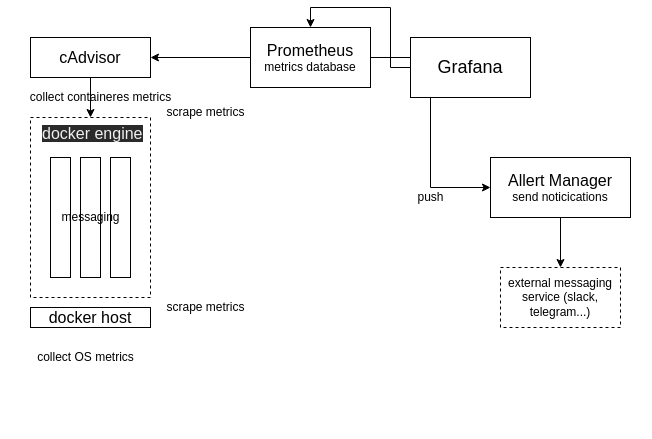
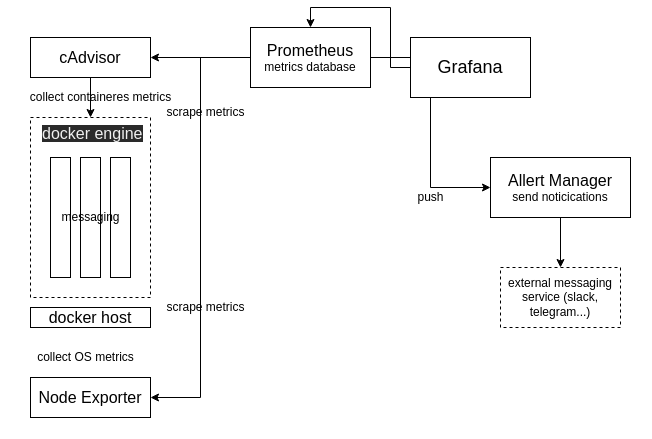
+ <mxCell id="7" style="edgeStyle=orthogonalEdgeStyle;rounded=0;orthogonalLoop=1;jettySize=auto;html=1;entryX=1;entryY=0.5;entryDx=0;entryDy=0;" parent="1" source="8" target="18" edge="1"><mxGeometry relative="1" as="geometry" /></mxCell>
+ <mxCell id="18" value="&lt;font style=&quot;font-size: 16px&quot;&gt;Node Exporter&lt;/font&gt;" style="whiteSpace=wrap;html=1;" parent="1" vertex="1"><mxGeometry x="30" y="370" width="120" height="40" as="geometry" /></mxCell>
